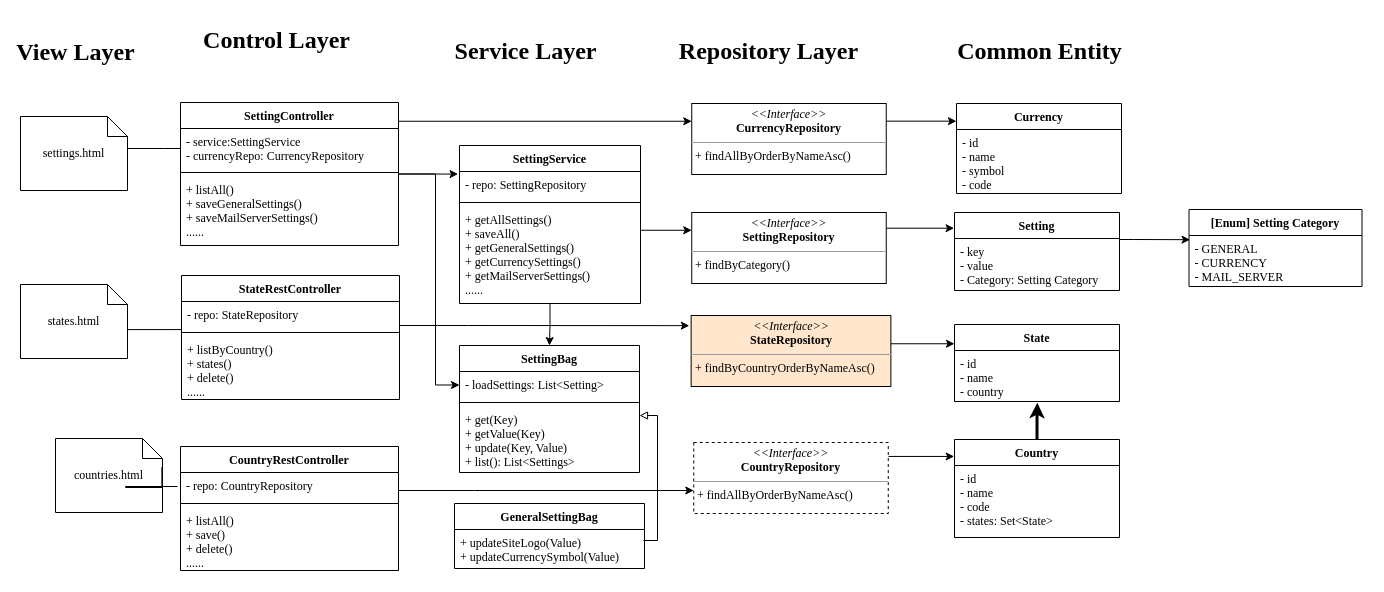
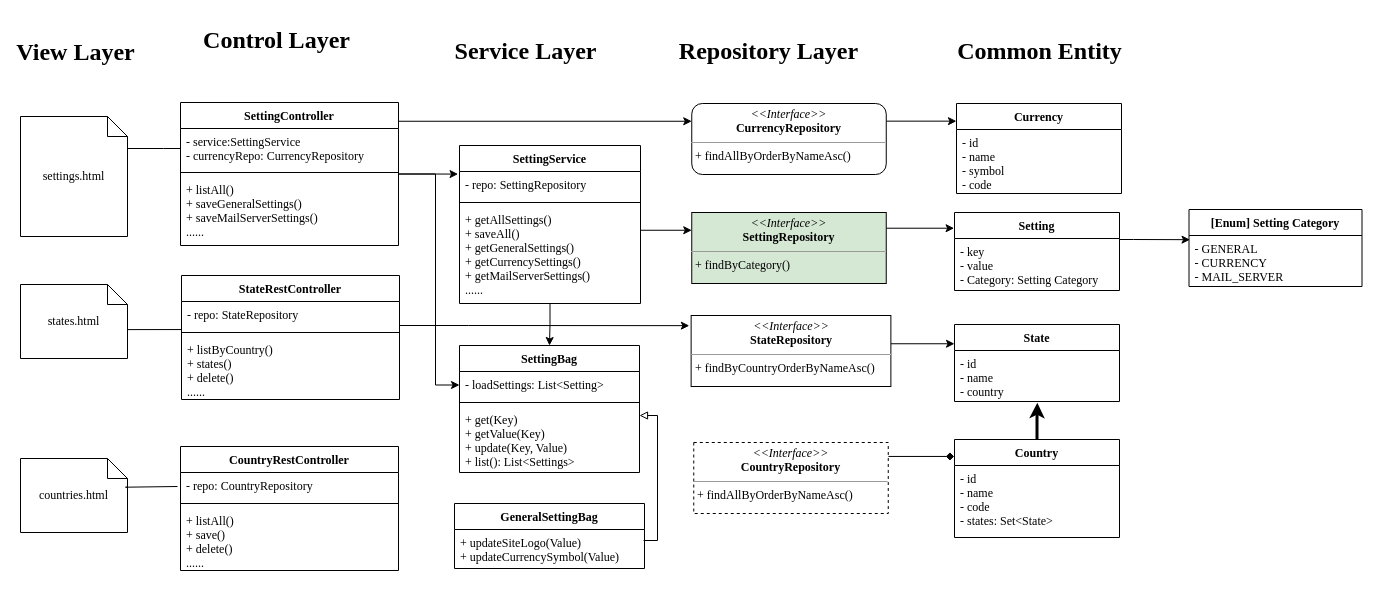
- <mxCell id="30" value="&lt;p style=&quot;margin:0px;margin-top:4px;text-align:center;&quot;&gt;&lt;i&gt;&amp;lt;&amp;lt;Interface&amp;gt;&amp;gt;&lt;/i&gt;&lt;br&gt;&lt;b&gt;CurrencyRepository&lt;/b&gt;&lt;/p&gt;&lt;hr size=&quot;1&quot;&gt;&lt;p style=&quot;margin:0px;margin-left:4px;&quot;&gt;+ findAllByOrderByNameAsc()&lt;br&gt;&lt;/p&gt;" style="verticalAlign=top;align=left;overflow=fill;fontSize=12;fontFamily=Times New Roman;html=1;" vertex="1" parent="1"><mxGeometry x="691.25" y="103" width="194.5" height="71" as="geometry" /></mxCell>
+ <mxCell id="30" value="&lt;p style=&quot;margin:0px;margin-top:4px;text-align:center;&quot;&gt;&lt;i&gt;&amp;lt;&amp;lt;Interface&amp;gt;&amp;gt;&lt;/i&gt;&lt;br&gt;&lt;b&gt;CurrencyRepository&lt;/b&gt;&lt;/p&gt;&lt;hr size=&quot;1&quot;&gt;&lt;p style=&quot;margin:0px;margin-left:4px;&quot;&gt;+ findAllByOrderByNameAsc()&lt;br&gt;&lt;/p&gt;" style="verticalAlign=top;align=left;overflow=fill;fontSize=12;fontFamily=Times New Roman;html=1;rounded=1;" vertex="1" parent="1"><mxGeometry x="691.25" y="103" width="194.5" height="71" as="geometry" /></mxCell>
- <mxCell id="3" value="&lt;div&gt;settings.html&lt;/div&gt;" style="shape=note;size=20;whiteSpace=wrap;html=1;fontFamily=Times New Roman;" vertex="1" parent="1"><mxGeometry x="20" y="116" width="107" height="74" as="geometry" /></mxCell>
+ <mxCell id="3" value="&lt;div&gt;settings.html&lt;/div&gt;" style="shape=note;size=20;whiteSpace=wrap;html=1;fontFamily=Times New Roman;" vertex="1" parent="1"><mxGeometry x="20" y="116" width="107" height="120" as="geometry" /></mxCell>
- <mxCell id="32" value="&lt;p style=&quot;margin:0px;margin-top:4px;text-align:center;&quot;&gt;&lt;i&gt;&amp;lt;&amp;lt;Interface&amp;gt;&amp;gt;&lt;/i&gt;&lt;br&gt;&lt;b&gt;SettingRepository&lt;/b&gt;&lt;/p&gt;&lt;hr size=&quot;1&quot;&gt;&lt;p style=&quot;margin:0px;margin-left:4px;&quot;&gt;+ findByCategory()&lt;/p&gt;" style="verticalAlign=top;align=left;overflow=fill;fontSize=12;fontFamily=Times New Roman;html=1;" vertex="1" parent="1"><mxGeometry x="691.25" y="212" width="194.5" height="71" as="geometry" /></mxCell>
+ <mxCell id="32" value="&lt;p style=&quot;margin:0px;margin-top:4px;text-align:center;&quot;&gt;&lt;i&gt;&amp;lt;&amp;lt;Interface&amp;gt;&amp;gt;&lt;/i&gt;&lt;br&gt;&lt;b&gt;SettingRepository&lt;/b&gt;&lt;/p&gt;&lt;hr size=&quot;1&quot;&gt;&lt;p style=&quot;margin:0px;margin-left:4px;&quot;&gt;+ findByCategory()&lt;/p&gt;" style="verticalAlign=top;align=left;overflow=fill;fontSize=12;fontFamily=Times New Roman;html=1;fillColor=#d5e8d4;" vertex="1" parent="1"><mxGeometry x="691.25" y="212" width="194.5" height="71" as="geometry" /></mxCell>
- <mxCell id="34" value="&lt;p style=&quot;margin:0px;margin-top:4px;text-align:center;&quot;&gt;&lt;i&gt;&amp;lt;&amp;lt;Interface&amp;gt;&amp;gt;&lt;/i&gt;&lt;br&gt;&lt;b&gt;StateRepository&lt;/b&gt;&lt;/p&gt;&lt;hr size=&quot;1&quot;&gt;&lt;p style=&quot;margin:0px;margin-left:4px;&quot;&gt;+ findByCountryOrderByNameAsc()&lt;/p&gt;" style="verticalAlign=top;align=left;overflow=fill;fontSize=12;fontFamily=Times New Roman;html=1;fillColor=#ffe6cc;" vertex="1" parent="1"><mxGeometry x="690.63" y="315" width="199.75" height="71" as="geometry" /></mxCell>
+ <mxCell id="34" value="&lt;p style=&quot;margin:0px;margin-top:4px;text-align:center;&quot;&gt;&lt;i&gt;&amp;lt;&amp;lt;Interface&amp;gt;&amp;gt;&lt;/i&gt;&lt;br&gt;&lt;b&gt;StateRepository&lt;/b&gt;&lt;/p&gt;&lt;hr size=&quot;1&quot;&gt;&lt;p style=&quot;margin:0px;margin-left:4px;&quot;&gt;+ findByCountryOrderByNameAsc()&lt;/p&gt;" style="verticalAlign=top;align=left;overflow=fill;fontSize=12;fontFamily=Times New Roman;html=1;" vertex="1" parent="1"><mxGeometry x="690.63" y="315" width="199.75" height="71" as="geometry" /></mxCell>
- <mxCell id="35" style="edgeStyle=orthogonalEdgeStyle;rounded=0;orthogonalLoop=1;jettySize=auto;html=1;entryX=-0.002;entryY=0.173;entryDx=0;entryDy=0;entryPerimeter=0;endArrow=classic;endFill=1;strokeColor=#000000;strokeWidth=1;fontFamily=Times New Roman;" edge="1" parent="1" source="36" target="44"><mxGeometry relative="1" as="geometry"><Array as="points"><mxPoint x="877" y="456" /><mxPoint x="877" y="456" /></Array></mxGeometry></mxCell>
+ <mxCell id="35" style="edgeStyle=orthogonalEdgeStyle;rounded=0;orthogonalLoop=1;jettySize=auto;html=1;entryX=-0.002;entryY=0.173;entryDx=0;entryDy=0;entryPerimeter=0;endArrow=diamond;endFill=1;strokeColor=#000000;strokeWidth=1;fontFamily=Times New Roman;" edge="1" parent="1" source="36" target="44"><mxGeometry relative="1" as="geometry"><Array as="points"><mxPoint x="877" y="456" /><mxPoint x="877" y="456" /></Array></mxGeometry></mxCell>
- <mxCell id="5" value="&lt;div&gt;countries.html&lt;/div&gt;" style="shape=note;size=20;whiteSpace=wrap;html=1;fontFamily=Times New Roman;" vertex="1" parent="1"><mxGeometry x="55" y="438" width="107" height="74" as="geometry" /></mxCell>
+ <mxCell id="5" value="&lt;div&gt;countries.html&lt;/div&gt;" style="shape=note;size=20;whiteSpace=wrap;html=1;fontFamily=Times New Roman;" vertex="1" parent="1"><mxGeometry x="20" y="458" width="107" height="74" as="geometry" /></mxCell>
- <mxCell id="24" style="edgeStyle=orthogonalEdgeStyle;rounded=0;orthogonalLoop=1;jettySize=auto;html=1;endArrow=classic;endFill=1;fontFamily=Times New Roman;" edge="1" parent="1" source="25" target="36"><mxGeometry relative="1" as="geometry"><Array as="points"><mxPoint x="474" y="490" /><mxPoint x="474" y="490" /></Array></mxGeometry></mxCell>
